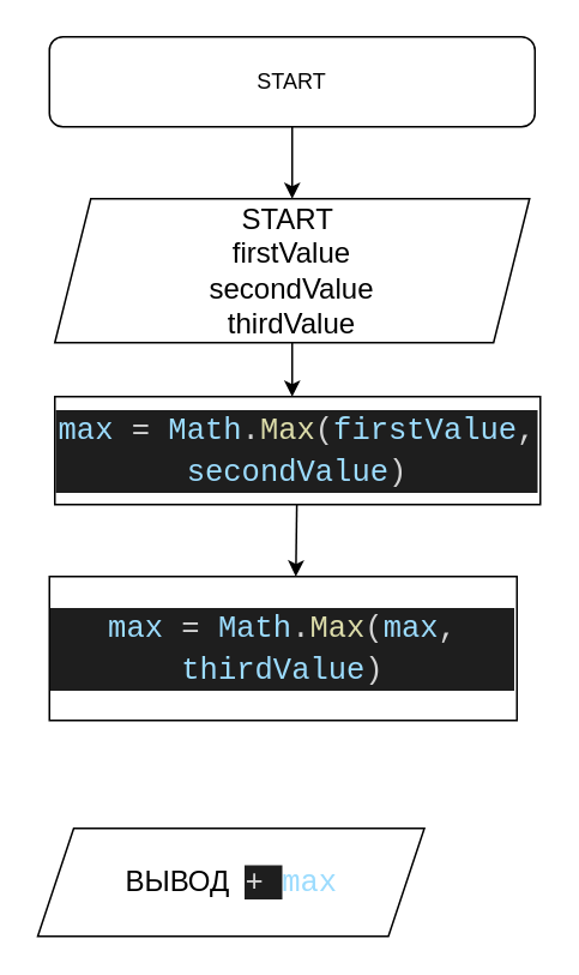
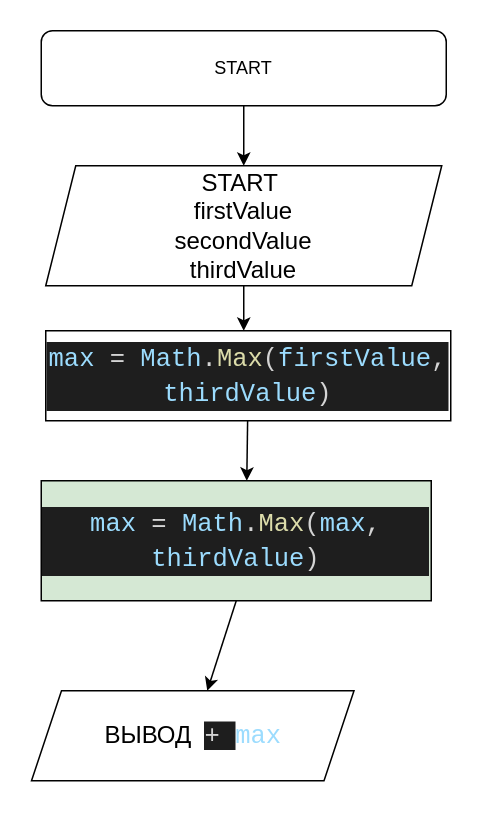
- <mxCell id="10" value="&lt;div style=&quot;color: rgb(212 , 212 , 212) ; background-color: rgb(30 , 30 , 30) ; font-family: &amp;#34;consolas&amp;#34; , &amp;#34;courier new&amp;#34; , monospace ; font-size: 17px ; line-height: 23px&quot;&gt;&lt;span style=&quot;color: #9cdcfe&quot;&gt;max&lt;/span&gt; = &lt;span style=&quot;color: #9cdcfe&quot;&gt;Math&lt;/span&gt;.&lt;span style=&quot;color: #dcdcaa&quot;&gt;Max&lt;/span&gt;(&lt;span style=&quot;color: #9cdcfe&quot;&gt;firstValue&lt;/span&gt;, &lt;span style=&quot;color: #9cdcfe&quot;&gt;secondValue&lt;/span&gt;)&lt;/div&gt;" style="rounded=0;whiteSpace=wrap;html=1;" vertex="1" parent="1"><mxGeometry x="30" y="220" width="270" height="60" as="geometry" /></mxCell>
+ <mxCell id="10" value="&lt;div style=&quot;color: rgb(212 , 212 , 212) ; background-color: rgb(30 , 30 , 30) ; font-family: &amp;#34;consolas&amp;#34; , &amp;#34;courier new&amp;#34; , monospace ; font-size: 17px ; line-height: 23px&quot;&gt;&lt;span style=&quot;color: #9cdcfe&quot;&gt;max&lt;/span&gt; = &lt;span style=&quot;color: #9cdcfe&quot;&gt;Math&lt;/span&gt;.&lt;span style=&quot;color: #dcdcaa&quot;&gt;Max&lt;/span&gt;(&lt;span style=&quot;color: #9cdcfe&quot;&gt;firstValue&lt;/span&gt;, &lt;span style=&quot;color: #9cdcfe&quot;&gt;thirdValue&lt;/span&gt;)&lt;/div&gt;" style="rounded=0;whiteSpace=wrap;html=1;" vertex="1" parent="1"><mxGeometry x="30" y="220" width="270" height="60" as="geometry" /></mxCell>
- <mxCell id="8" value="&lt;div style=&quot;color: rgb(212 , 212 , 212) ; background-color: rgb(30 , 30 , 30) ; font-family: &amp;#34;consolas&amp;#34; , &amp;#34;courier new&amp;#34; , monospace ; font-size: 17px ; line-height: 23px&quot;&gt;&lt;span style=&quot;color: #9cdcfe&quot;&gt;max&lt;/span&gt; = &lt;span style=&quot;color: #9cdcfe&quot;&gt;Math&lt;/span&gt;.&lt;span style=&quot;color: #dcdcaa&quot;&gt;Max&lt;/span&gt;(&lt;span style=&quot;color: #9cdcfe&quot;&gt;max&lt;/span&gt;, &lt;span style=&quot;color: #9cdcfe&quot;&gt;thirdValue&lt;/span&gt;)&lt;/div&gt;" style="rounded=0;whiteSpace=wrap;html=1;" vertex="1" parent="1"><mxGeometry x="27" y="320" width="260" height="80" as="geometry" /></mxCell>
+ <mxCell id="8" value="&lt;div style=&quot;color: rgb(212 , 212 , 212) ; background-color: rgb(30 , 30 , 30) ; font-family: &amp;#34;consolas&amp;#34; , &amp;#34;courier new&amp;#34; , monospace ; font-size: 17px ; line-height: 23px&quot;&gt;&lt;span style=&quot;color: #9cdcfe&quot;&gt;max&lt;/span&gt; = &lt;span style=&quot;color: #9cdcfe&quot;&gt;Math&lt;/span&gt;.&lt;span style=&quot;color: #dcdcaa&quot;&gt;Max&lt;/span&gt;(&lt;span style=&quot;color: #9cdcfe&quot;&gt;max&lt;/span&gt;, &lt;span style=&quot;color: #9cdcfe&quot;&gt;thirdValue&lt;/span&gt;)&lt;/div&gt;" style="rounded=0;whiteSpace=wrap;html=1;fillColor=#d5e8d4;" vertex="1" parent="1"><mxGeometry x="27" y="320" width="260" height="80" as="geometry" /></mxCell>
+ <mxCell id="7" style="edgeStyle=none;html=1;exitX=0.5;exitY=1;exitDx=0;exitDy=0;" edge="1" parent="1" source="8" target="6"><mxGeometry relative="1" as="geometry" /></mxCell>
